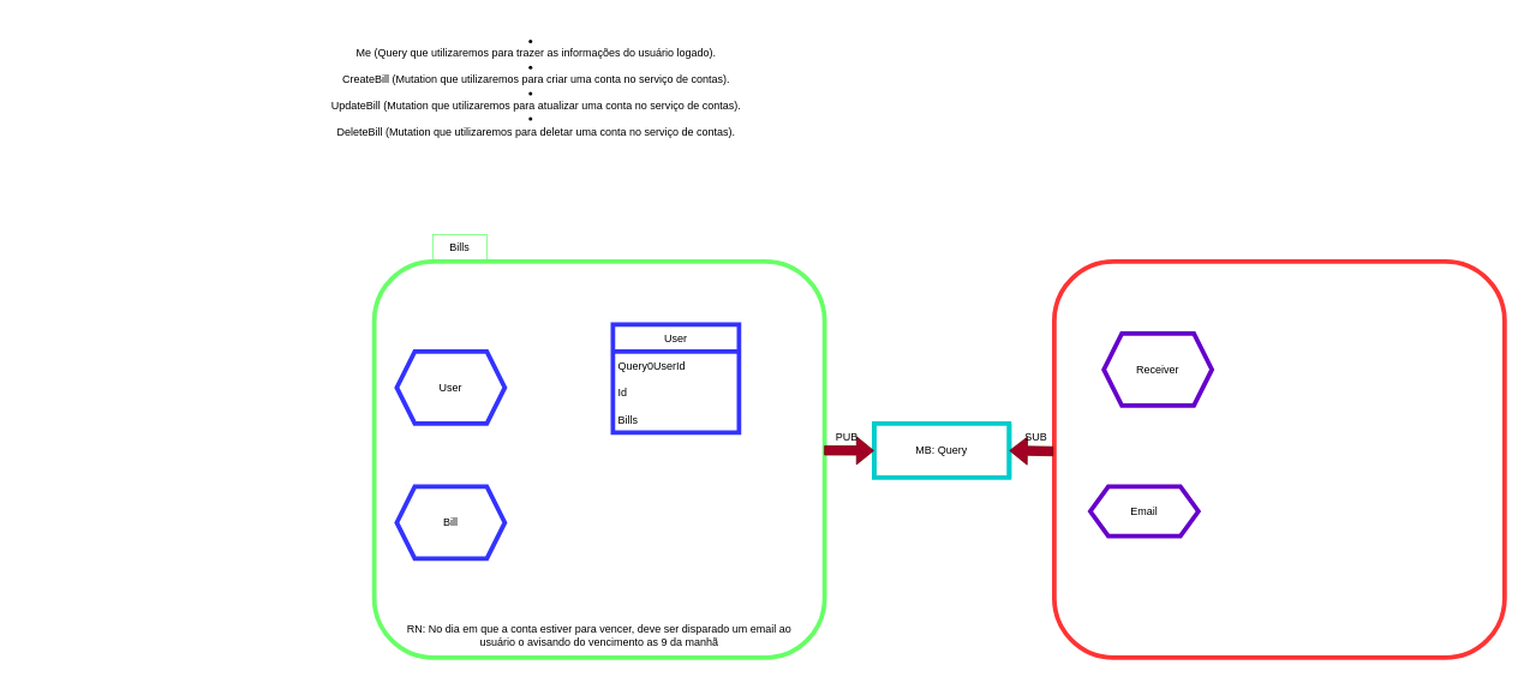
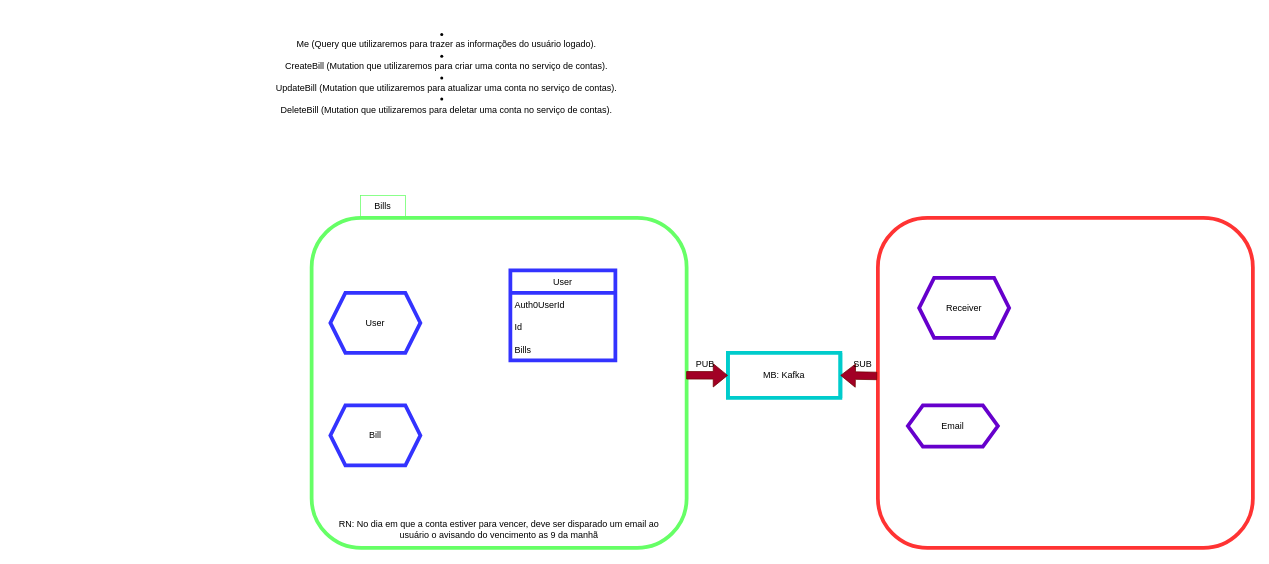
- <mxCell id="16" value="Query0UserId" style="text;strokeColor=none;fillColor=none;align=left;verticalAlign=middle;spacingLeft=4;spacingRight=4;overflow=hidden;points=[[0,0.5],[1,0.5]];portConstraint=eastwest;rotatable=0;" parent="15" vertex="1"><mxGeometry y="30" width="140" height="30" as="geometry" /></mxCell>
+ <mxCell id="16" value="Auth0UserId" style="text;strokeColor=none;fillColor=none;align=left;verticalAlign=middle;spacingLeft=4;spacingRight=4;overflow=hidden;points=[[0,0.5],[1,0.5]];portConstraint=eastwest;rotatable=0;" parent="15" vertex="1"><mxGeometry y="30" width="140" height="30" as="geometry" /></mxCell>
- <mxCell id="10" value="MB: Query" style="shape=process;whiteSpace=wrap;html=1;backgroundOutline=1;strokeColor=#00CCCC;strokeWidth=5;size=0;" parent="1" vertex="1"><mxGeometry x="970" y="470" width="150" height="60" as="geometry" /></mxCell>
+ <mxCell id="10" value="MB: Kafka" style="shape=process;whiteSpace=wrap;html=1;backgroundOutline=1;strokeColor=#00CCCC;strokeWidth=5;size=0;" parent="1" vertex="1"><mxGeometry x="970" y="470" width="150" height="60" as="geometry" /></mxCell>
